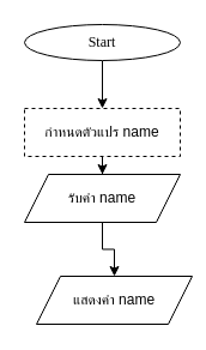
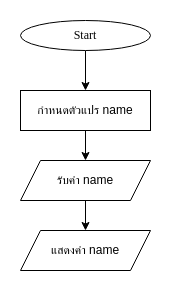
- <mxCell id="5" value="กำหนดตัวแปร name" style="rounded=0;whiteSpace=wrap;html=1;dashed=1;" vertex="1" parent="1"><mxGeometry x="20" y="90" width="130" height="40" as="geometry" /></mxCell>
+ <mxCell id="5" value="กำหนดตัวแปร name" style="rounded=0;whiteSpace=wrap;html=1;" vertex="1" parent="1"><mxGeometry x="20" y="90" width="130" height="40" as="geometry" /></mxCell>
- <mxCell id="7" value="รับค่า name" style="rounded=0;whiteSpace=wrap;html=1;shape=parallelogram;perimeter=parallelogramPerimeter;fixedSize=1;" vertex="1" parent="1"><mxGeometry x="20" y="145" width="130" height="40" as="geometry" /></mxCell>
+ <mxCell id="7" value="รับค่า name" style="rounded=0;whiteSpace=wrap;html=1;shape=parallelogram;perimeter=parallelogramPerimeter;fixedSize=1;" vertex="1" parent="1"><mxGeometry x="20" y="160" width="130" height="40" as="geometry" /></mxCell>
- <mxCell id="8" value="แสดงค่า name" style="rounded=0;whiteSpace=wrap;html=1;shape=parallelogram;perimeter=parallelogramPerimeter;fixedSize=1;" vertex="1" parent="1"><mxGeometry x="30" y="230" width="130" height="40" as="geometry" /></mxCell>
+ <mxCell id="8" value="แสดงค่า name" style="rounded=0;whiteSpace=wrap;html=1;shape=parallelogram;perimeter=parallelogramPerimeter;fixedSize=1;" vertex="1" parent="1"><mxGeometry x="20" y="230" width="130" height="40" as="geometry" /></mxCell>
